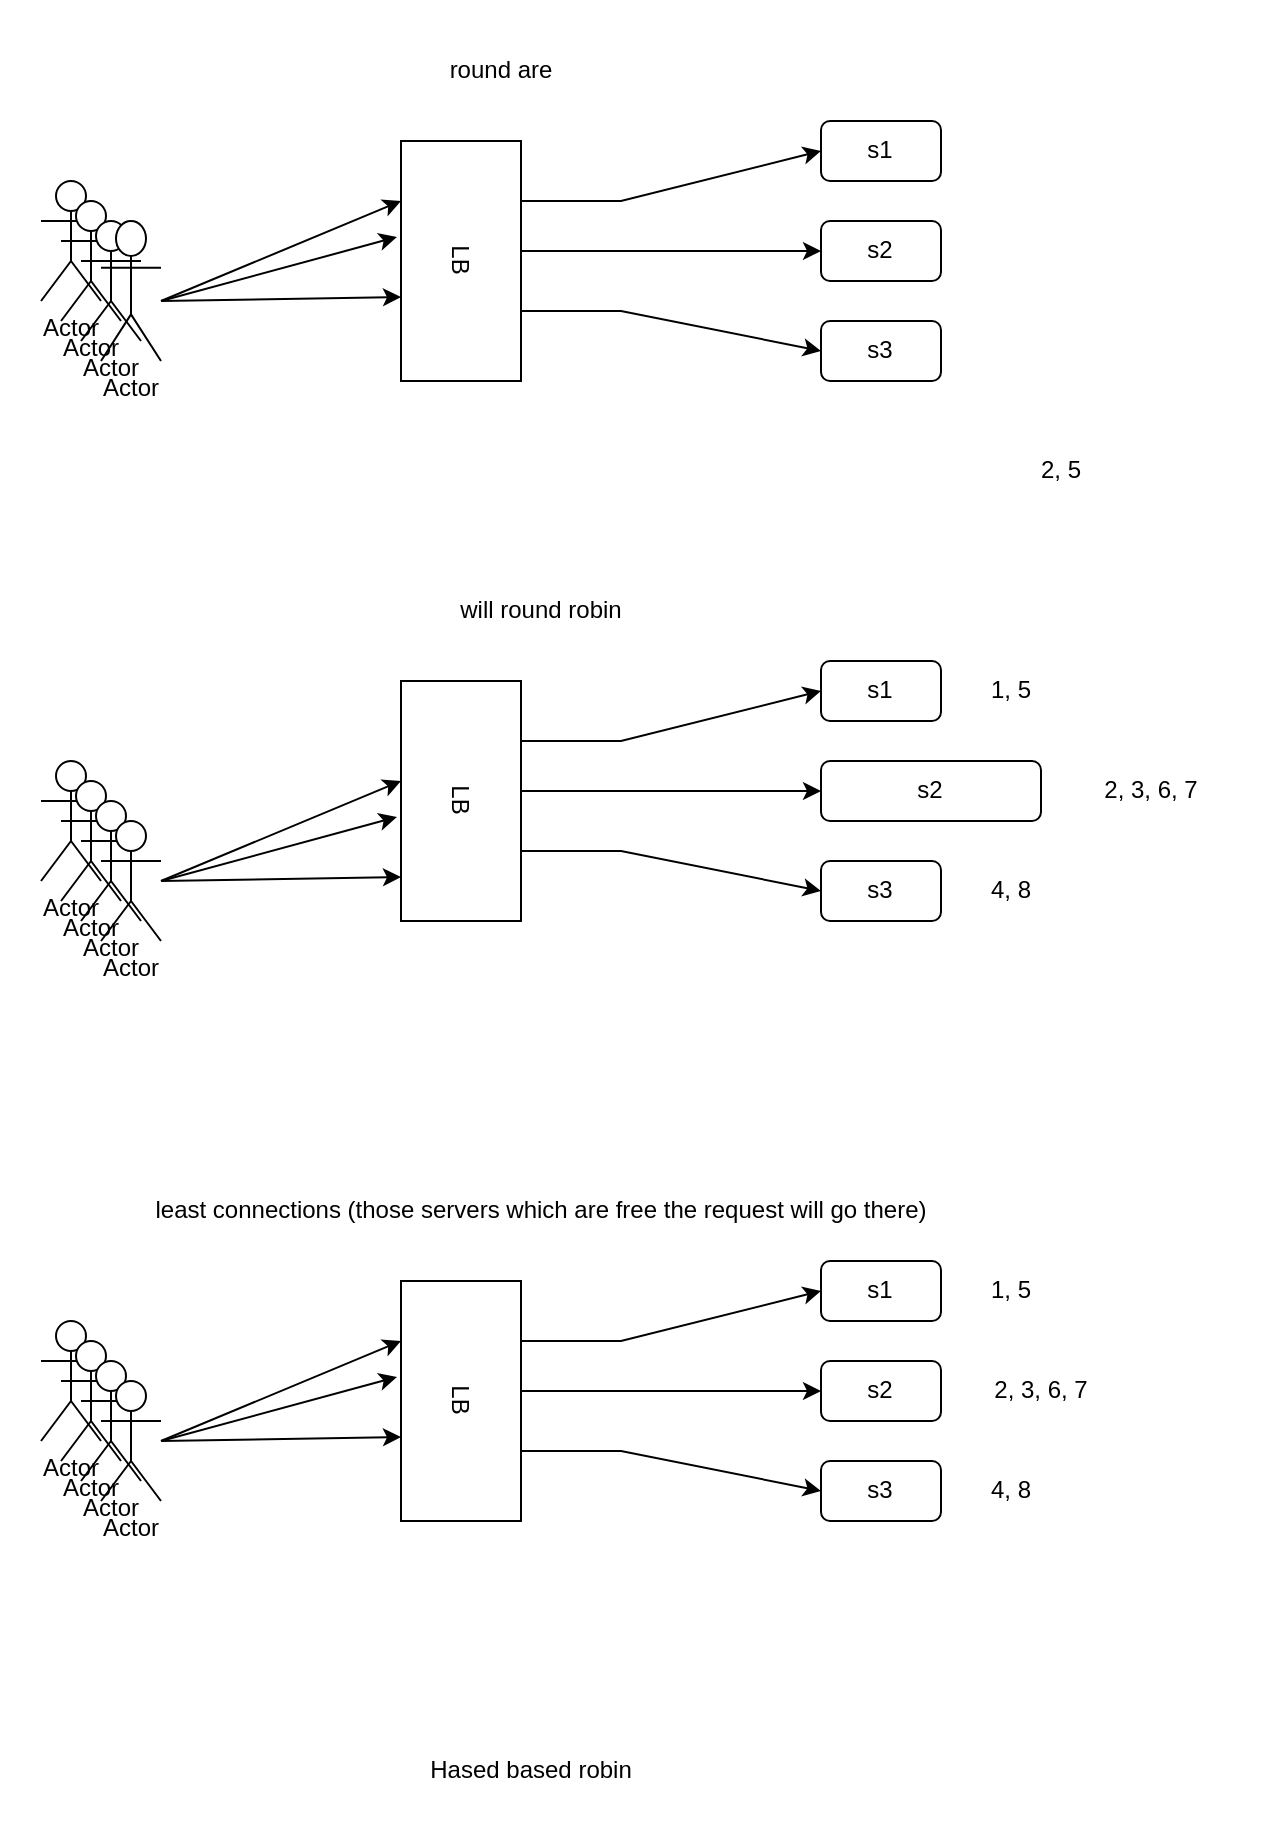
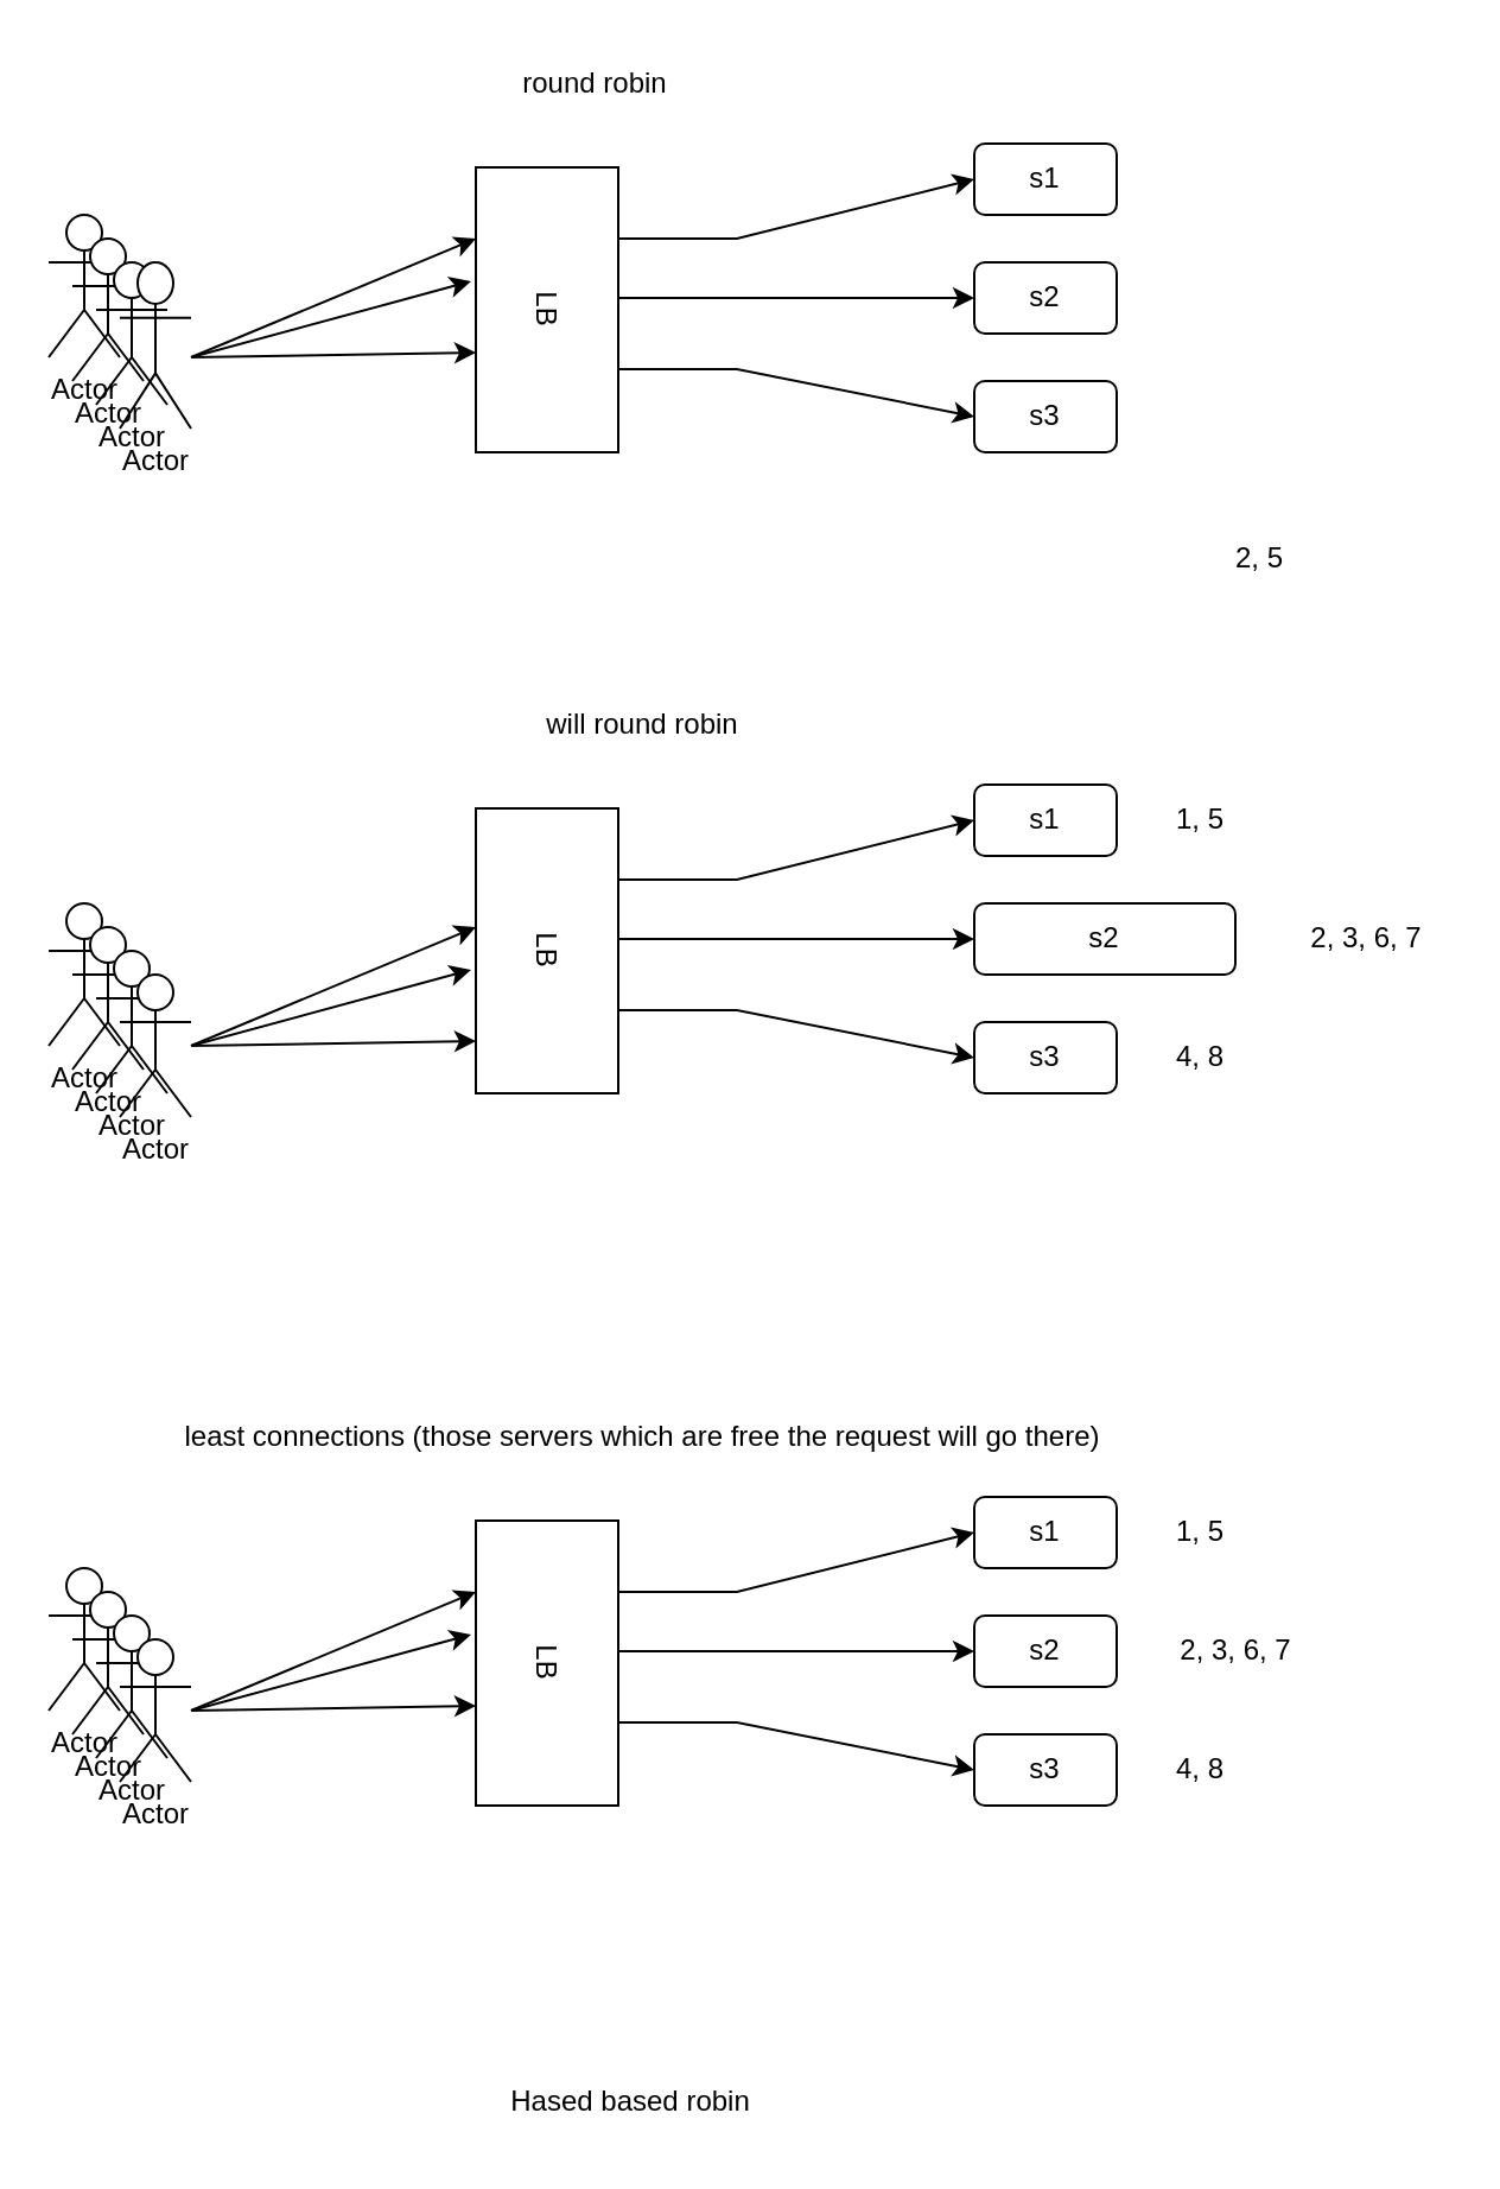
- <mxCell id="9" value="round are" style="text;html=1;align=center;verticalAlign=middle;resizable=0;points=[];autosize=1;strokeColor=none;fillColor=none;" vertex="1" parent="1"><mxGeometry x="210" y="20" width="80" height="30" as="geometry" /></mxCell>
+ <mxCell id="9" value="round robin" style="text;html=1;align=center;verticalAlign=middle;resizable=0;points=[];autosize=1;strokeColor=none;fillColor=none;" vertex="1" parent="1"><mxGeometry x="210" y="20" width="80" height="30" as="geometry" /></mxCell>
